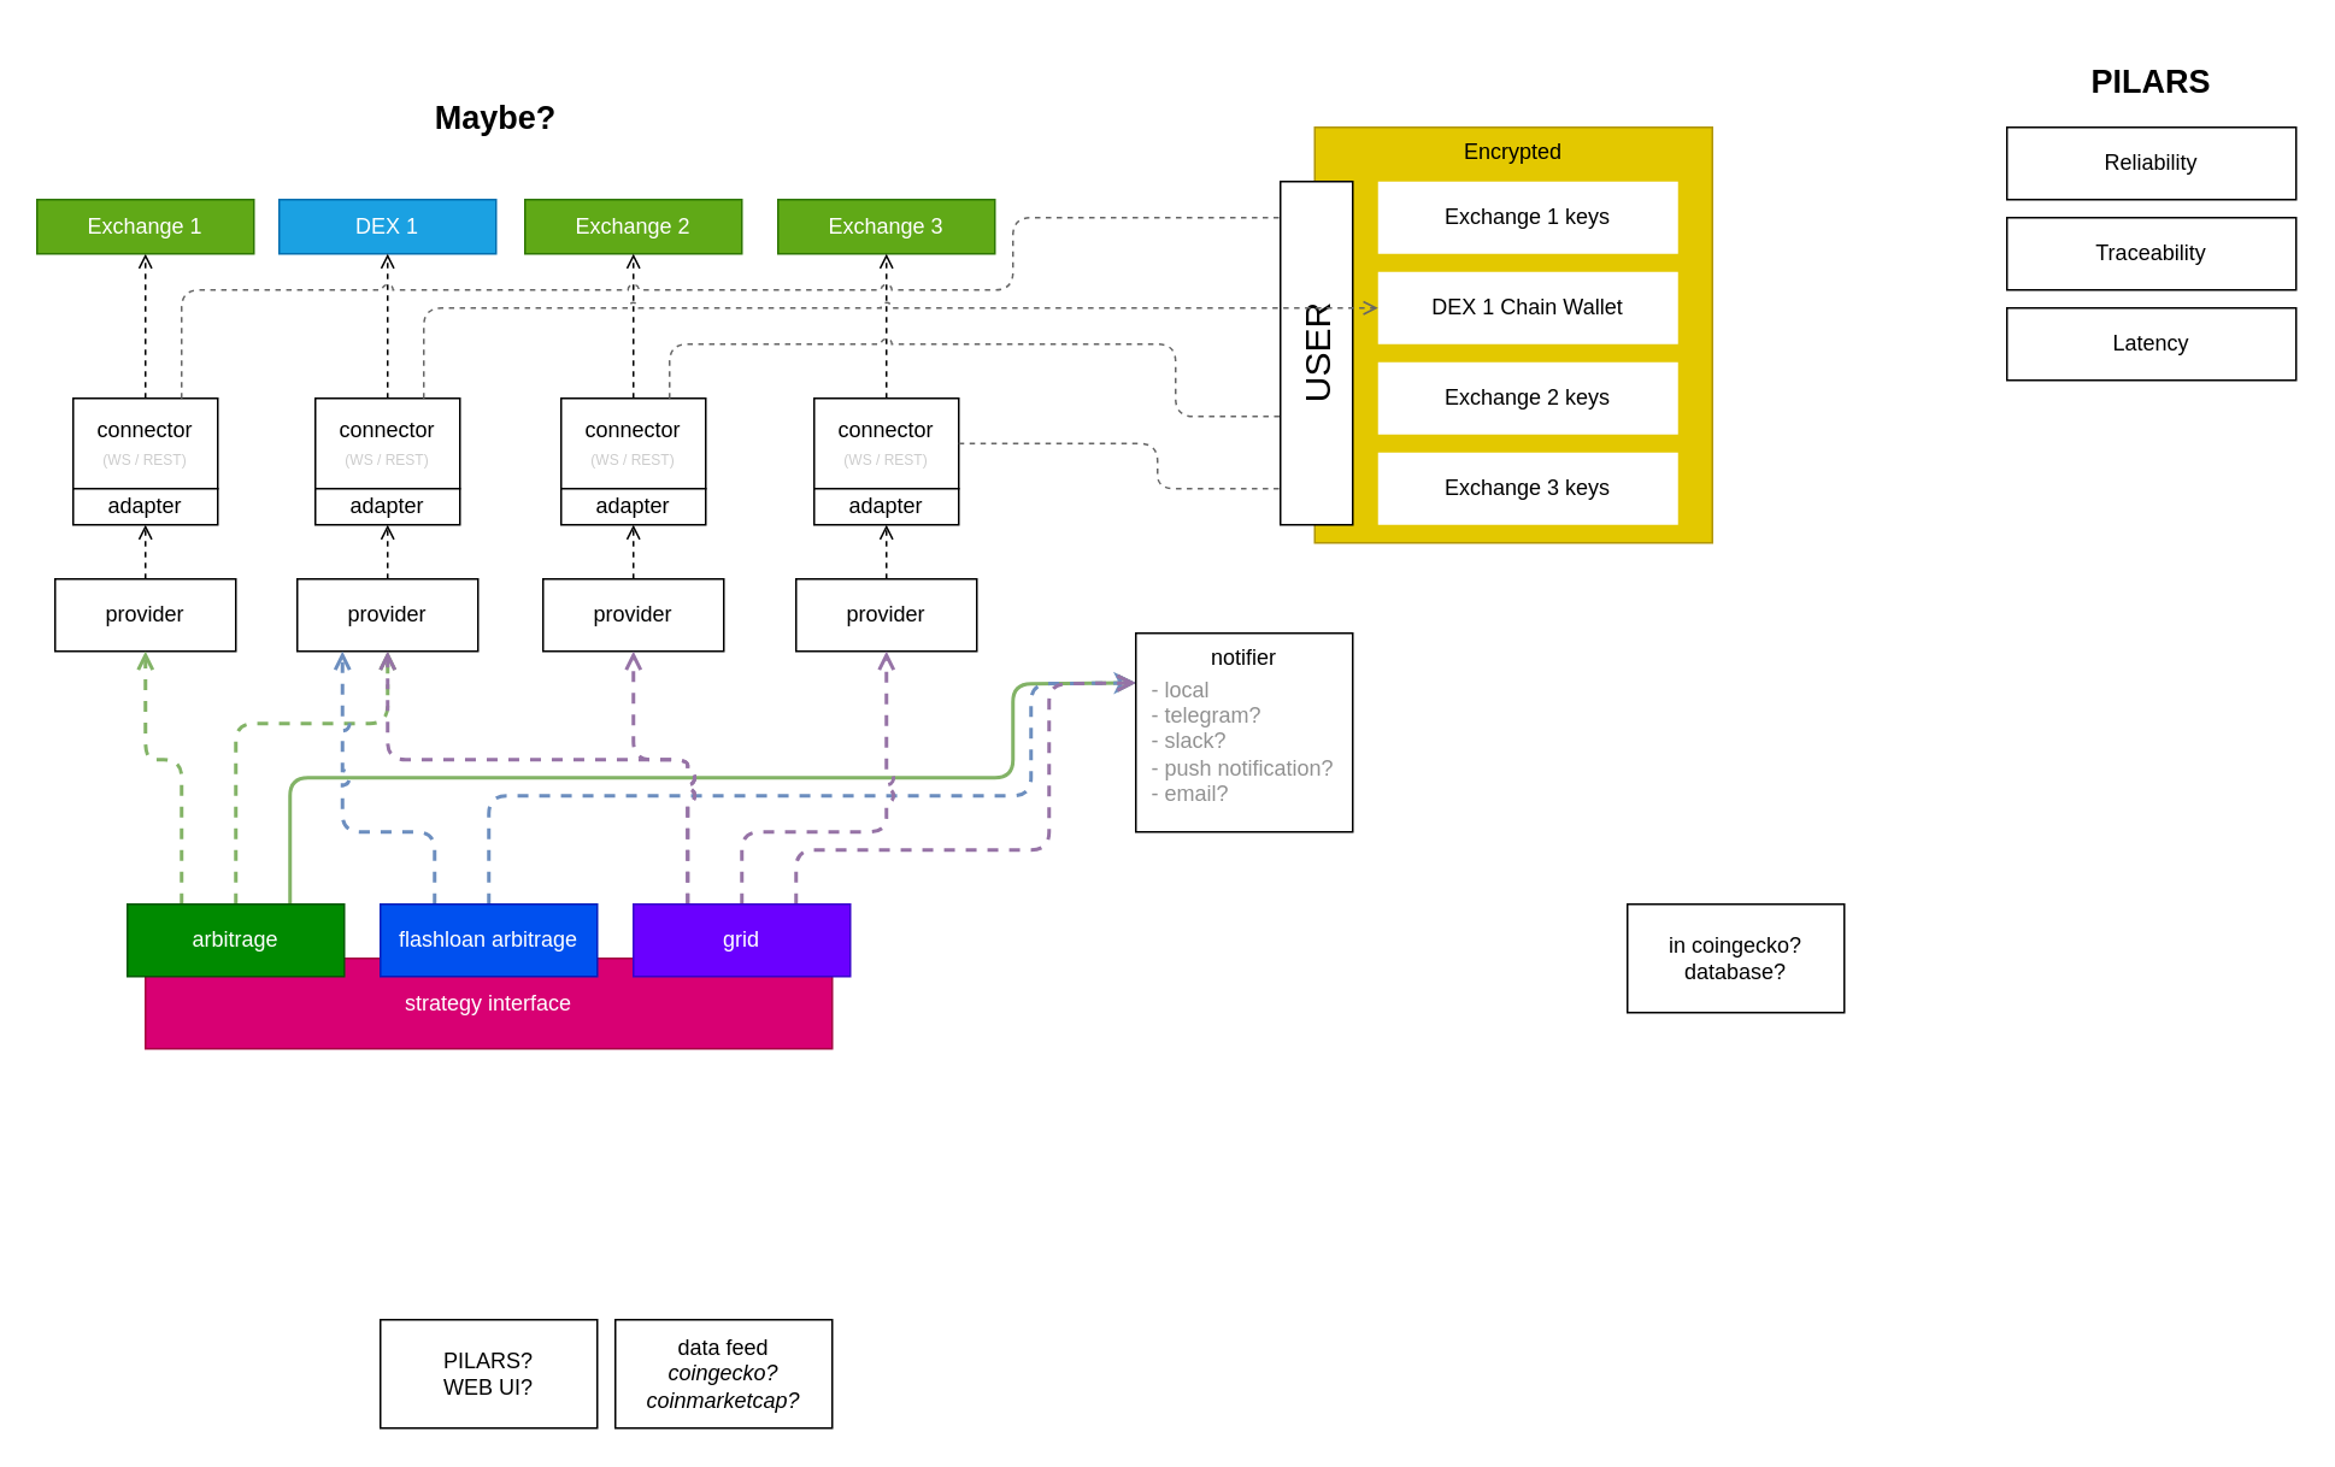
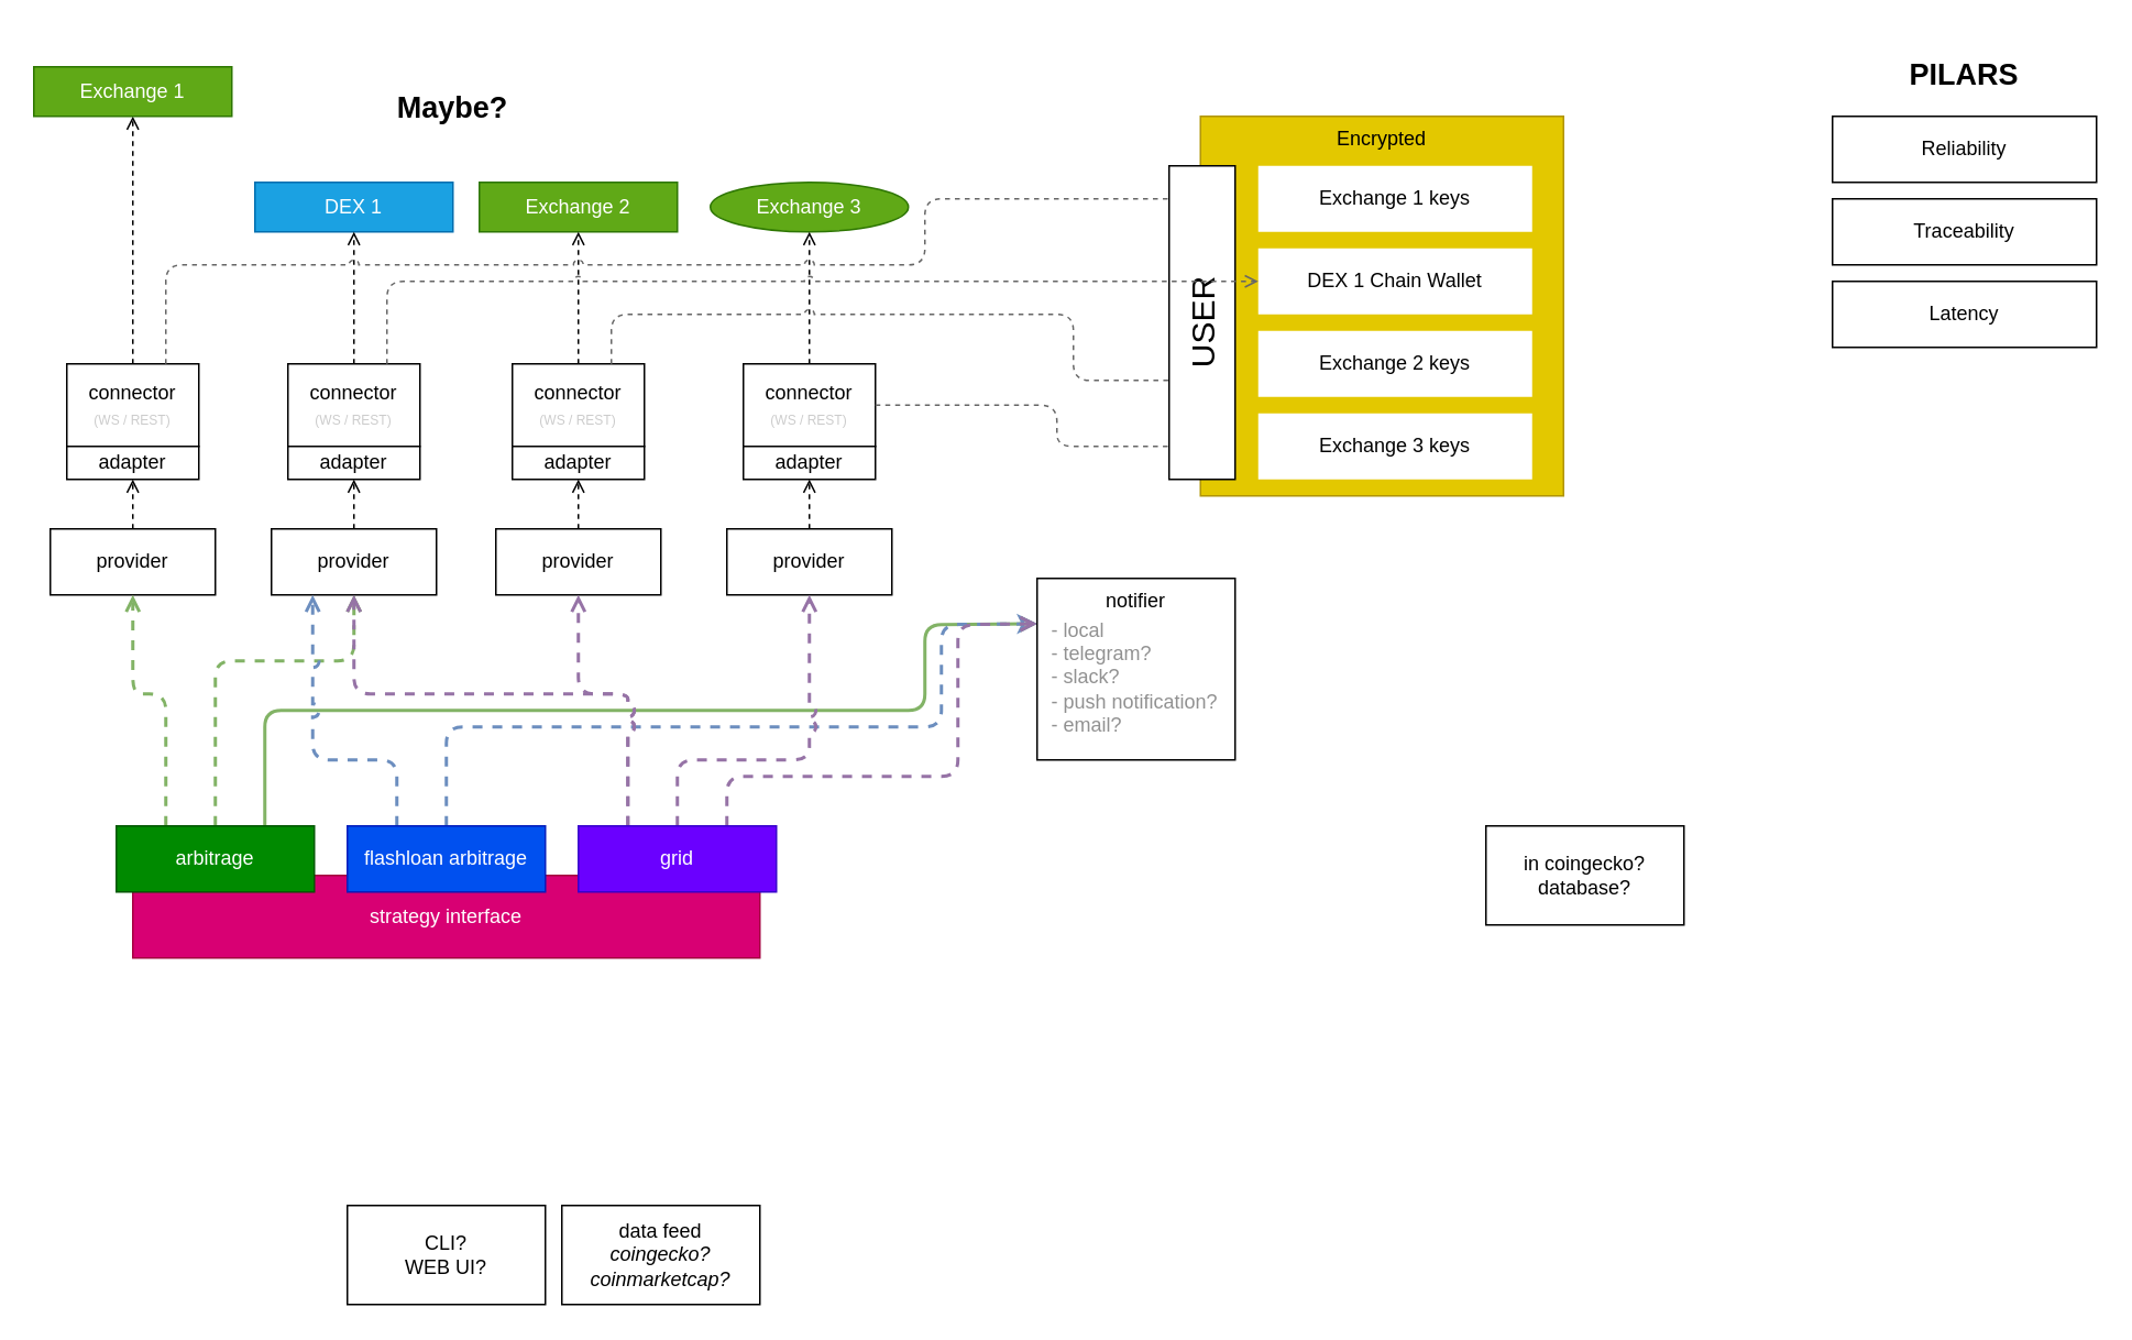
- <mxCell id="12" value="Exchange 1" style="rounded=0;whiteSpace=wrap;html=1;fillColor=#60a917;fontColor=#ffffff;strokeColor=#2D7600;" parent="1" vertex="1"><mxGeometry x="20" y="110" width="120" height="30" as="geometry" /></mxCell>
+ <mxCell id="12" value="Exchange 1" style="rounded=0;whiteSpace=wrap;html=1;fillColor=#60a917;fontColor=#ffffff;strokeColor=#2D7600;" parent="1" vertex="1"><mxGeometry x="20" y="40" width="120" height="30" as="geometry" /></mxCell>
- <mxCell id="32" value="Exchange 3" style="rounded=0;whiteSpace=wrap;html=1;fillColor=#60a917;fontColor=#ffffff;strokeColor=#2D7600;" parent="1" vertex="1"><mxGeometry x="430" y="110" width="120" height="30" as="geometry" /></mxCell>
+ <mxCell id="32" value="Exchange 3" style="ellipse;whiteSpace=wrap;html=1;fillColor=#60a917;fontColor=#ffffff;strokeColor=#2D7600;" parent="1" vertex="1"><mxGeometry x="430" y="110" width="120" height="30" as="geometry" /></mxCell>
- <mxCell id="8" value="PILARS?&lt;br&gt;WEB UI?" style="rounded=0;whiteSpace=wrap;html=1;" parent="1" vertex="1"><mxGeometry x="210" y="730" width="120" height="60" as="geometry" /></mxCell>
+ <mxCell id="8" value="CLI?&lt;br&gt;WEB UI?" style="rounded=0;whiteSpace=wrap;html=1;" parent="1" vertex="1"><mxGeometry x="210" y="730" width="120" height="60" as="geometry" /></mxCell>
